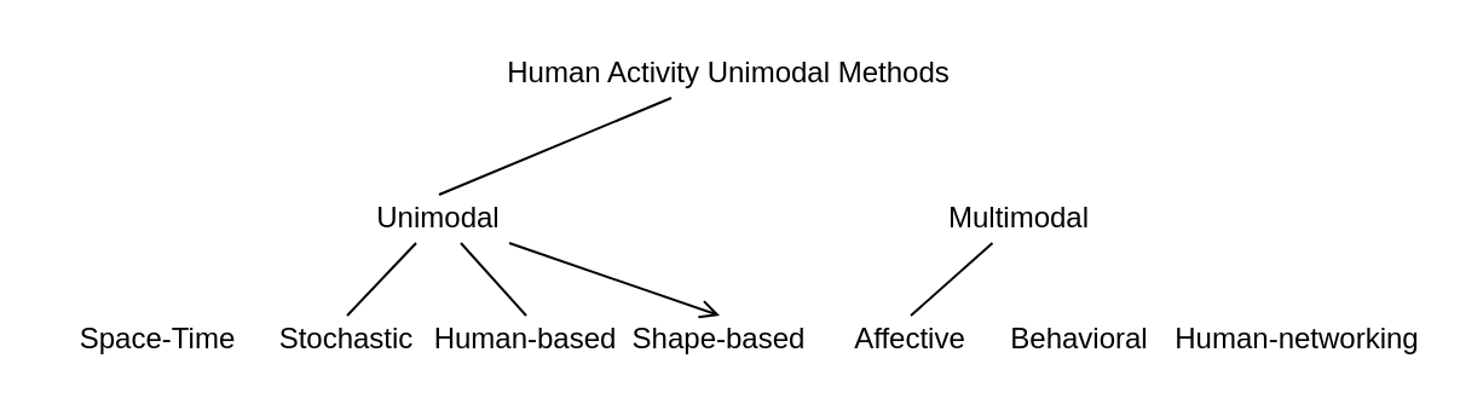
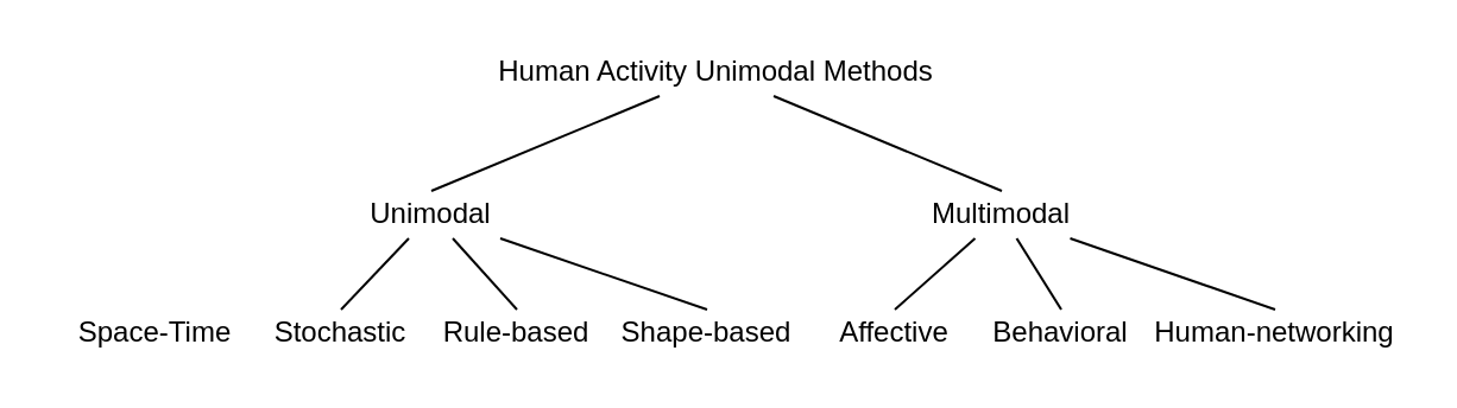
+ <mxCell id="3" style="edgeStyle=none;rounded=0;orthogonalLoop=1;jettySize=auto;html=1;entryX=0.5;entryY=0;entryDx=0;entryDy=0;endArrow=none;endFill=0;fontSize=12;" edge="1" parent="1" source="4" target="12"><mxGeometry relative="1" as="geometry" /></mxCell>
+ <mxCell id="10" style="edgeStyle=none;rounded=0;orthogonalLoop=1;jettySize=auto;html=1;entryX=0.5;entryY=0;entryDx=0;entryDy=0;endArrow=none;endFill=0;fontSize=12;" edge="1" parent="1" source="12" target="18"><mxGeometry relative="1" as="geometry" /></mxCell>
+ <mxCell id="11" style="edgeStyle=none;rounded=0;orthogonalLoop=1;jettySize=auto;html=1;entryX=0.5;entryY=0;entryDx=0;entryDy=0;endArrow=none;endFill=0;fontSize=12;" edge="1" parent="1" source="12" target="19"><mxGeometry relative="1" as="geometry" /></mxCell>
- <mxCell id="7" style="edgeStyle=none;rounded=0;orthogonalLoop=1;jettySize=auto;html=1;entryX=0.5;entryY=0;entryDx=0;entryDy=0;endArrow=open;endFill=0;fontSize=12;" edge="1" parent="1" source="8" target="16"><mxGeometry relative="1" as="geometry" /></mxCell>
+ <mxCell id="7" style="edgeStyle=none;rounded=0;orthogonalLoop=1;jettySize=auto;html=1;entryX=0.5;entryY=0;entryDx=0;entryDy=0;endArrow=none;endFill=0;fontSize=12;" edge="1" parent="1" source="8" target="16"><mxGeometry relative="1" as="geometry" /></mxCell>
- <mxCell id="15" value="Human-based" style="text;html=1;strokeColor=none;fillColor=none;align=center;verticalAlign=middle;whiteSpace=wrap;rounded=0;fontStyle=0;fontSize=12;" vertex="1" parent="1"><mxGeometry x="172" y="130" width="90" height="20" as="geometry" /></mxCell>
+ <mxCell id="15" value="Rule-based" style="text;html=1;strokeColor=none;fillColor=none;align=center;verticalAlign=middle;whiteSpace=wrap;rounded=0;fontStyle=0;fontSize=12;" vertex="1" parent="1"><mxGeometry x="172" y="130" width="90" height="20" as="geometry" /></mxCell>
